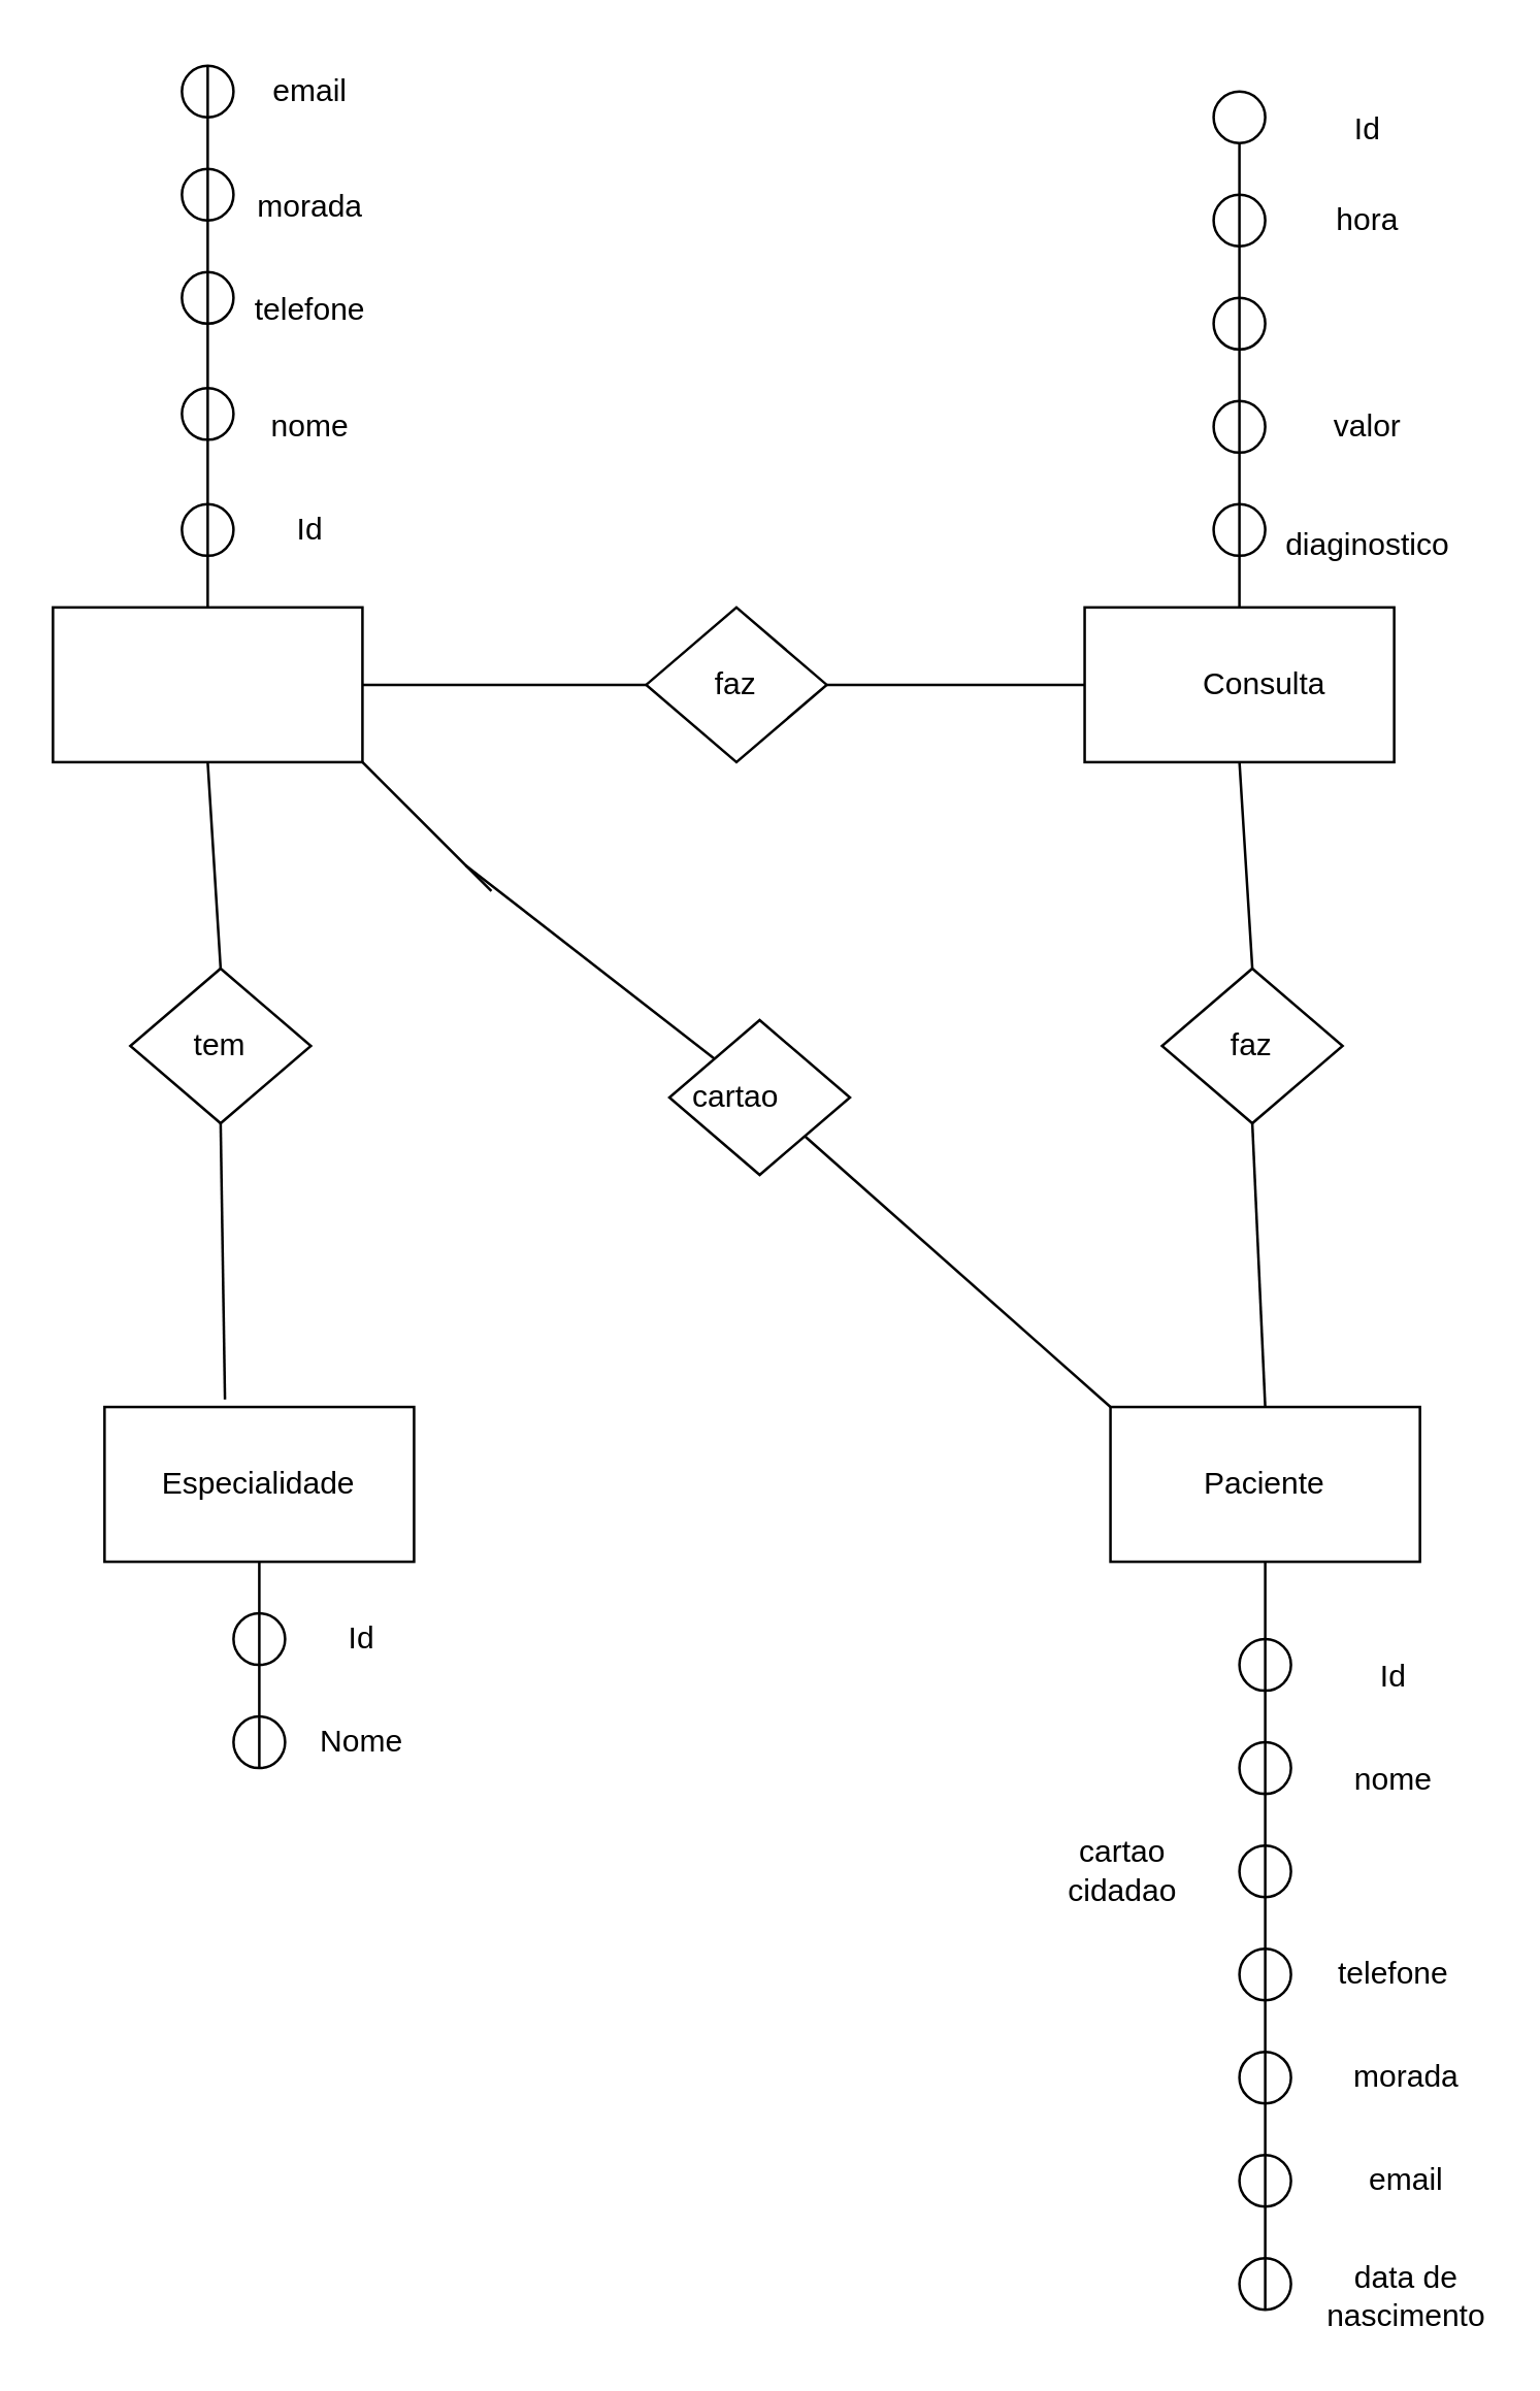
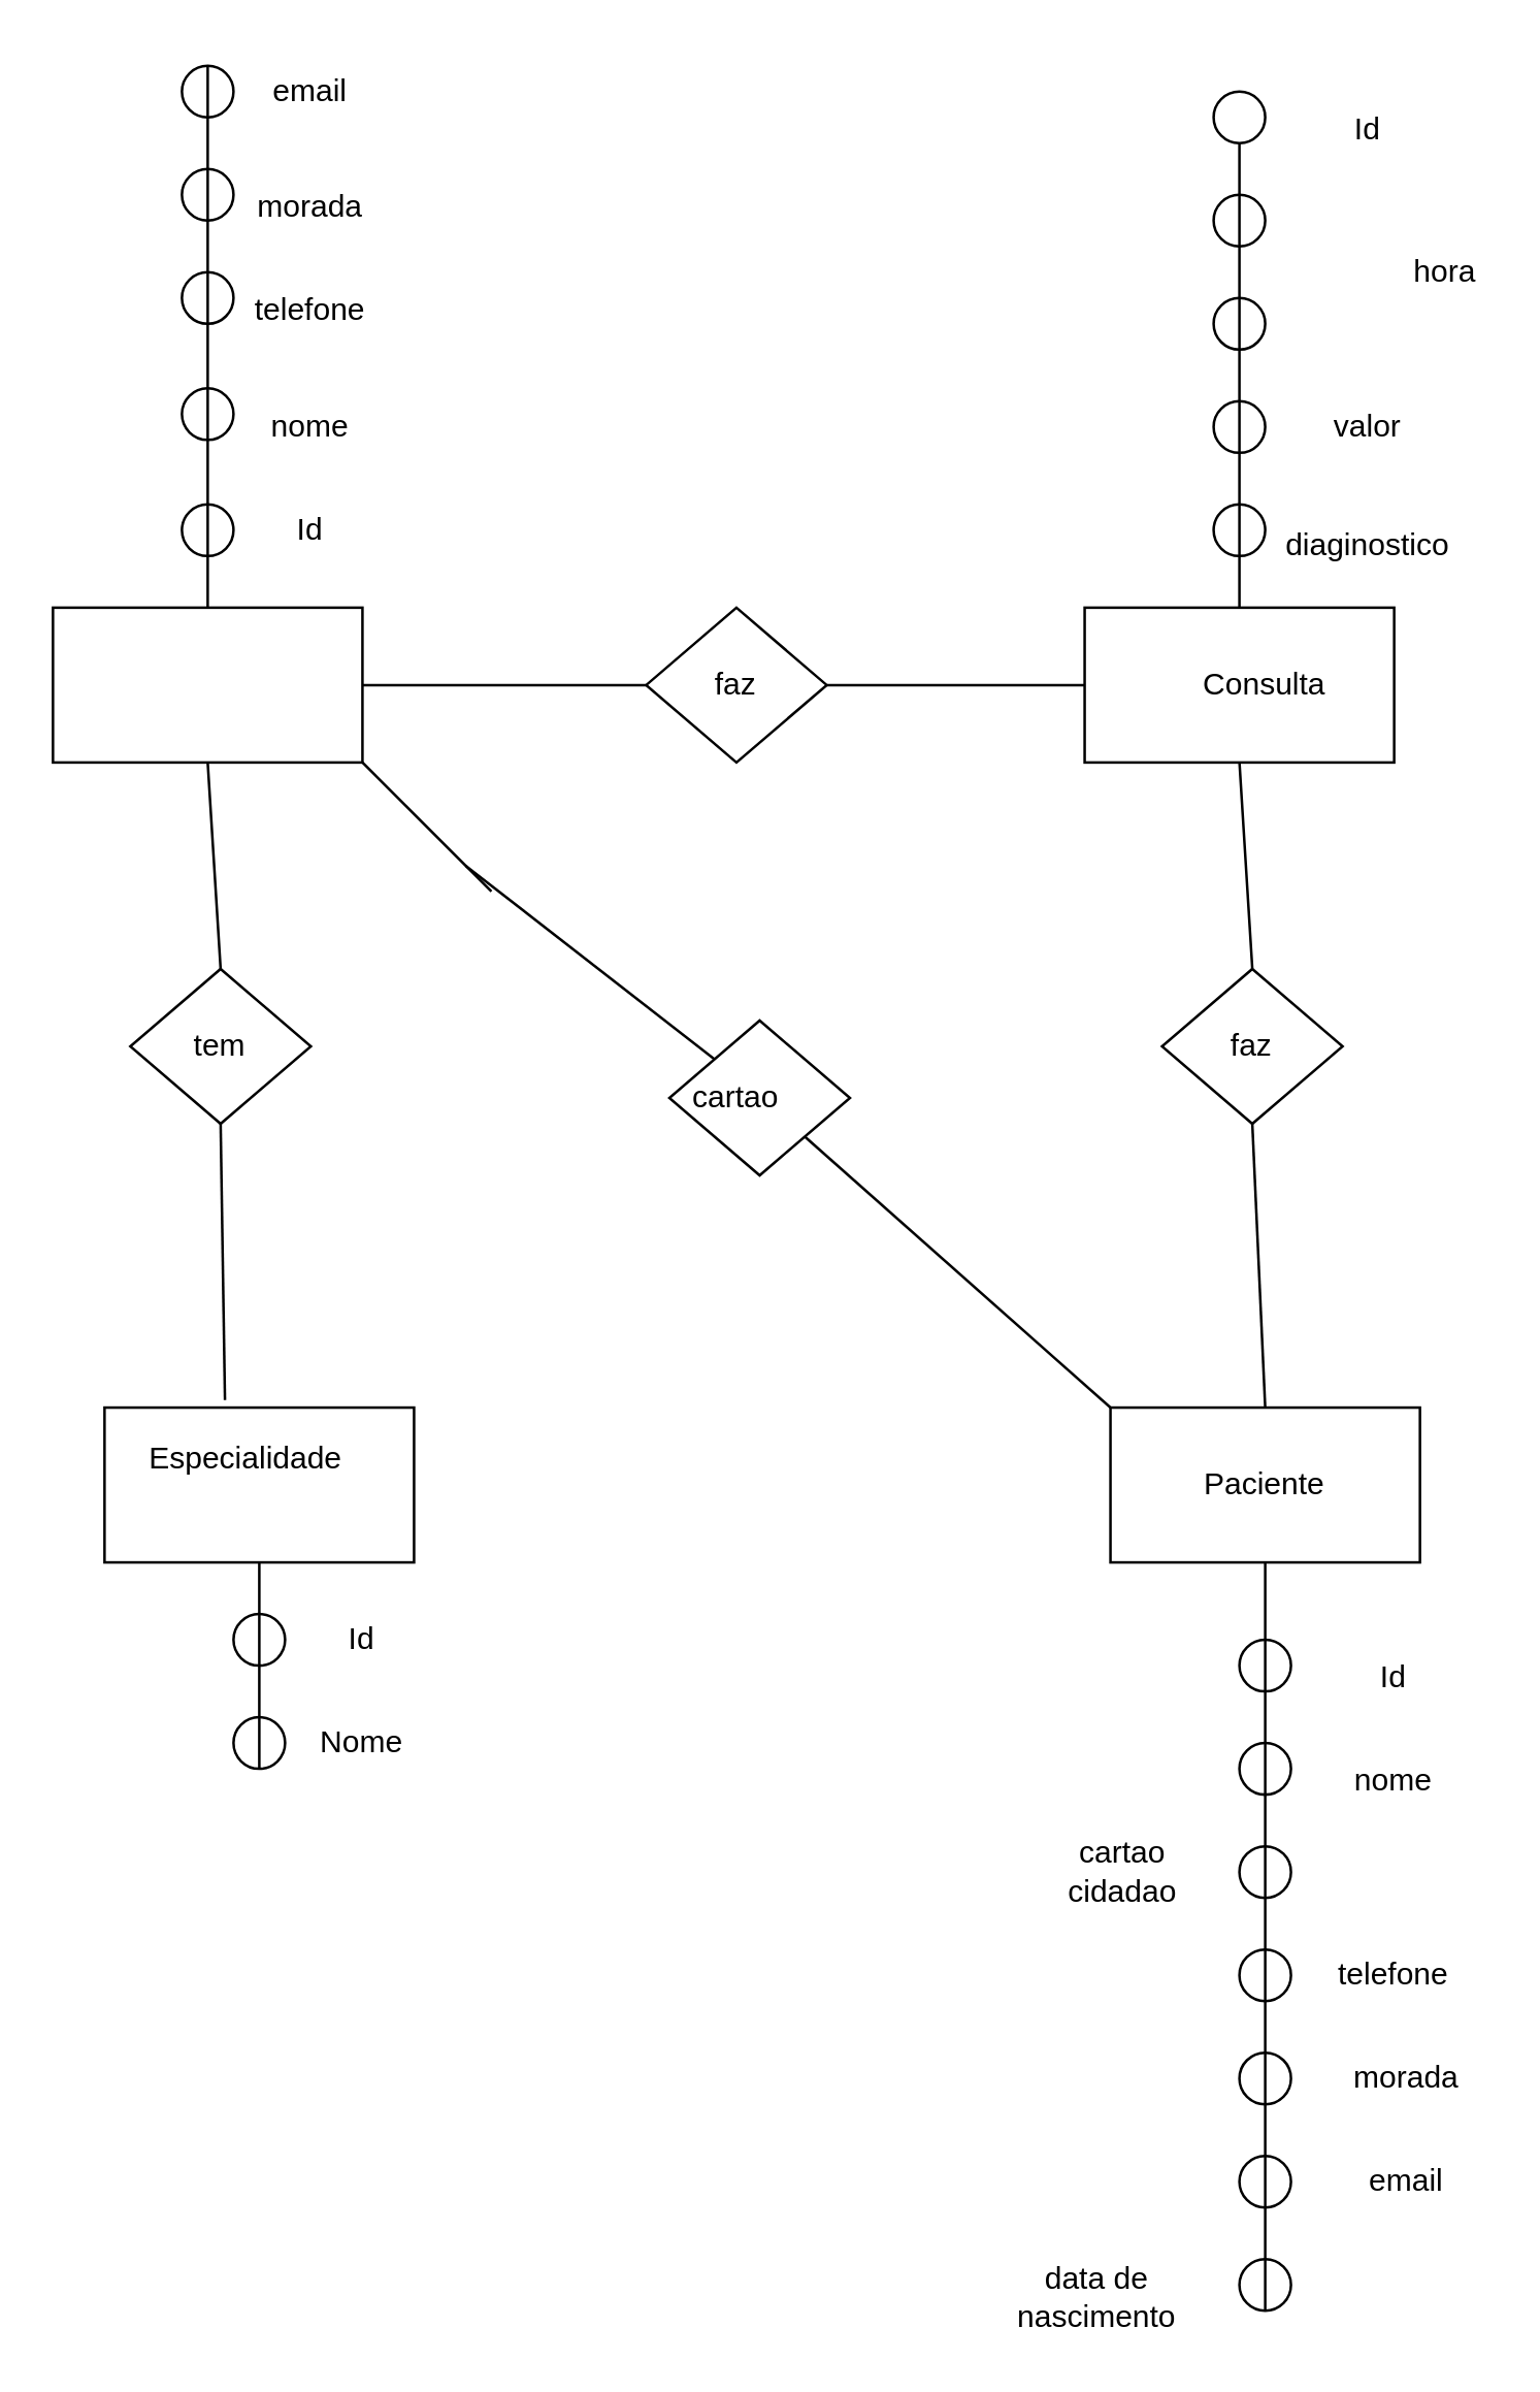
- <mxCell id="43" value="hora" style="text;html=1;align=center;verticalAlign=middle;whiteSpace=wrap;rounded=0;" vertex="1" parent="1"><mxGeometry x="500" y="70" width="60" height="30" as="geometry" /></mxCell>
+ <mxCell id="43" value="hora" style="text;html=1;align=center;verticalAlign=middle;whiteSpace=wrap;rounded=0;" vertex="1" parent="1"><mxGeometry x="530" y="90" width="60" height="30" as="geometry" /></mxCell>
- <mxCell id="19" value="Especialidade" style="text;html=1;align=center;verticalAlign=middle;whiteSpace=wrap;rounded=0;" vertex="1" parent="1"><mxGeometry x="70" y="560" width="60" height="30" as="geometry" /></mxCell>
+ <mxCell id="19" value="Especialidade" style="text;html=1;align=center;verticalAlign=middle;whiteSpace=wrap;rounded=0;" vertex="1" parent="1"><mxGeometry x="65" y="550" width="60" height="30" as="geometry" /></mxCell>
- <mxCell id="63" value="data de nascimento" style="text;html=1;align=center;verticalAlign=middle;whiteSpace=wrap;rounded=0;" vertex="1" parent="1"><mxGeometry x="515" y="875" width="60" height="30" as="geometry" /></mxCell>
+ <mxCell id="63" value="data de nascimento" style="text;html=1;align=center;verticalAlign=middle;whiteSpace=wrap;rounded=0;" vertex="1" parent="1"><mxGeometry x="395" y="875" width="60" height="30" as="geometry" /></mxCell>
